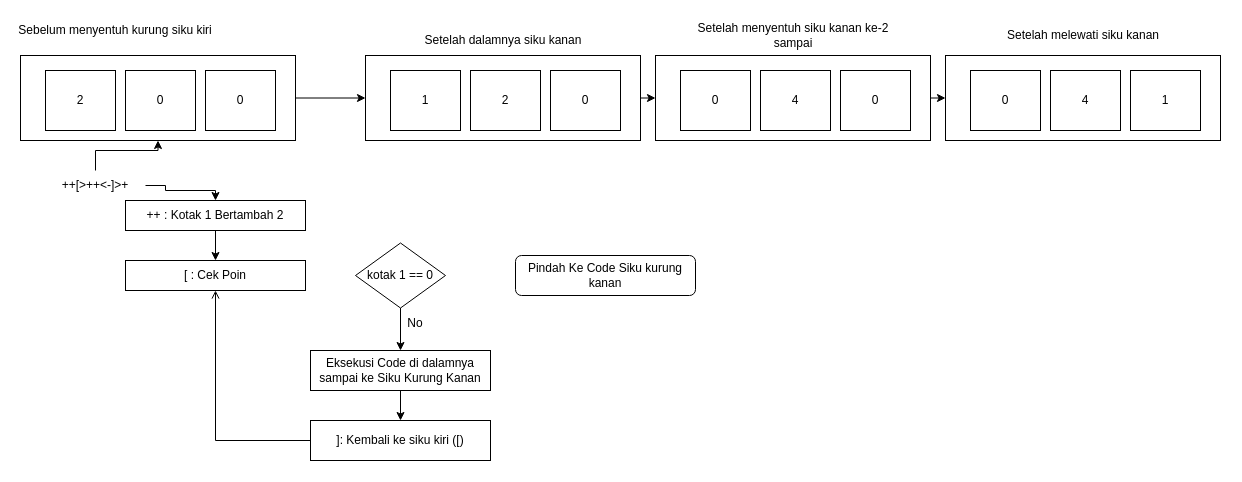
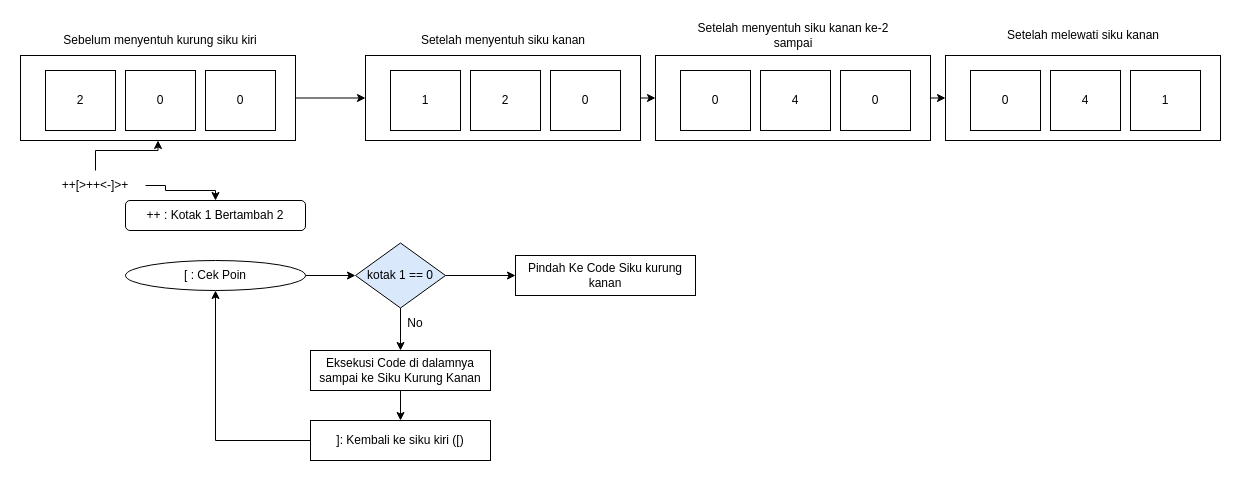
- <mxCell id="28" value="Sebelum menyentuh kurung siku kiri" style="text;html=1;strokeColor=none;fillColor=none;align=center;verticalAlign=middle;whiteSpace=wrap;rounded=0;" vertex="1" parent="1"><mxGeometry x="10" y="15" width="210" height="30" as="geometry" /></mxCell>
+ <mxCell id="28" value="Sebelum menyentuh kurung siku kiri" style="text;html=1;strokeColor=none;fillColor=none;align=center;verticalAlign=middle;whiteSpace=wrap;rounded=0;" vertex="1" parent="1"><mxGeometry x="55" y="25" width="210" height="30" as="geometry" /></mxCell>
- <mxCell id="29" value="Setelah dalamnya siku kanan" style="text;html=1;strokeColor=none;fillColor=none;align=center;verticalAlign=middle;whiteSpace=wrap;rounded=0;" vertex="1" parent="1"><mxGeometry x="397.5" y="30" width="210" height="20" as="geometry" /></mxCell>
+ <mxCell id="29" value="Setelah menyentuh siku kanan" style="text;html=1;strokeColor=none;fillColor=none;align=center;verticalAlign=middle;whiteSpace=wrap;rounded=0;" vertex="1" parent="1"><mxGeometry x="397.5" y="30" width="210" height="20" as="geometry" /></mxCell>
- <mxCell id="11" value="++ : Kotak 1 Bertambah 2" style="rounded=0;whiteSpace=wrap;html=1;" vertex="1" parent="1"><mxGeometry x="125" y="200" width="180" height="30" as="geometry" /></mxCell>
+ <mxCell id="11" value="++ : Kotak 1 Bertambah 2" style="whiteSpace=wrap;html=1;rounded=1;" vertex="1" parent="1"><mxGeometry x="125" y="200" width="180" height="30" as="geometry" /></mxCell>
- <mxCell id="10" value="" style="edgeStyle=orthogonalEdgeStyle;rounded=0;orthogonalLoop=1;jettySize=auto;html=1;" edge="1" parent="1" source="11" target="13"><mxGeometry relative="1" as="geometry" /></mxCell>
- <mxCell id="13" value="[ : Cek Poin" style="rounded=0;whiteSpace=wrap;html=1;" vertex="1" parent="1"><mxGeometry x="125" y="260" width="180" height="30" as="geometry" /></mxCell>
+ <mxCell id="13" value="[ : Cek Poin" style="ellipse;whiteSpace=wrap;html=1;" vertex="1" parent="1"><mxGeometry x="125" y="260" width="180" height="30" as="geometry" /></mxCell>
+ <mxCell id="12" value="" style="edgeStyle=orthogonalEdgeStyle;rounded=0;orthogonalLoop=1;jettySize=auto;html=1;" edge="1" parent="1" source="13" target="16"><mxGeometry relative="1" as="geometry" /></mxCell>
- <mxCell id="16" value="kotak 1 == 0" style="rhombus;whiteSpace=wrap;html=1;rounded=0;" vertex="1" parent="1"><mxGeometry x="355" y="242.5" width="90" height="65" as="geometry" /></mxCell>
+ <mxCell id="16" value="kotak 1 == 0" style="rhombus;whiteSpace=wrap;html=1;rounded=0;fillColor=#dae8fc;" vertex="1" parent="1"><mxGeometry x="355" y="242.5" width="90" height="65" as="geometry" /></mxCell>
+ <mxCell id="14" value="" style="edgeStyle=orthogonalEdgeStyle;rounded=0;orthogonalLoop=1;jettySize=auto;html=1;" edge="1" parent="1" source="16" target="17"><mxGeometry relative="1" as="geometry" /></mxCell>
- <mxCell id="17" value="Pindah Ke Code Siku kurung kanan" style="whiteSpace=wrap;html=1;rounded=1;" vertex="1" parent="1"><mxGeometry x="515" y="255" width="180" height="40" as="geometry" /></mxCell>
+ <mxCell id="17" value="Pindah Ke Code Siku kurung kanan" style="rounded=0;whiteSpace=wrap;html=1;" vertex="1" parent="1"><mxGeometry x="515" y="255" width="180" height="40" as="geometry" /></mxCell>
- <mxCell id="21" style="edgeStyle=orthogonalEdgeStyle;rounded=0;orthogonalLoop=1;jettySize=auto;html=1;endArrow=open;" edge="1" parent="1" source="22" target="13"><mxGeometry relative="1" as="geometry" /></mxCell>
+ <mxCell id="21" style="edgeStyle=orthogonalEdgeStyle;rounded=0;orthogonalLoop=1;jettySize=auto;html=1;" edge="1" parent="1" source="22" target="13"><mxGeometry relative="1" as="geometry" /></mxCell>
